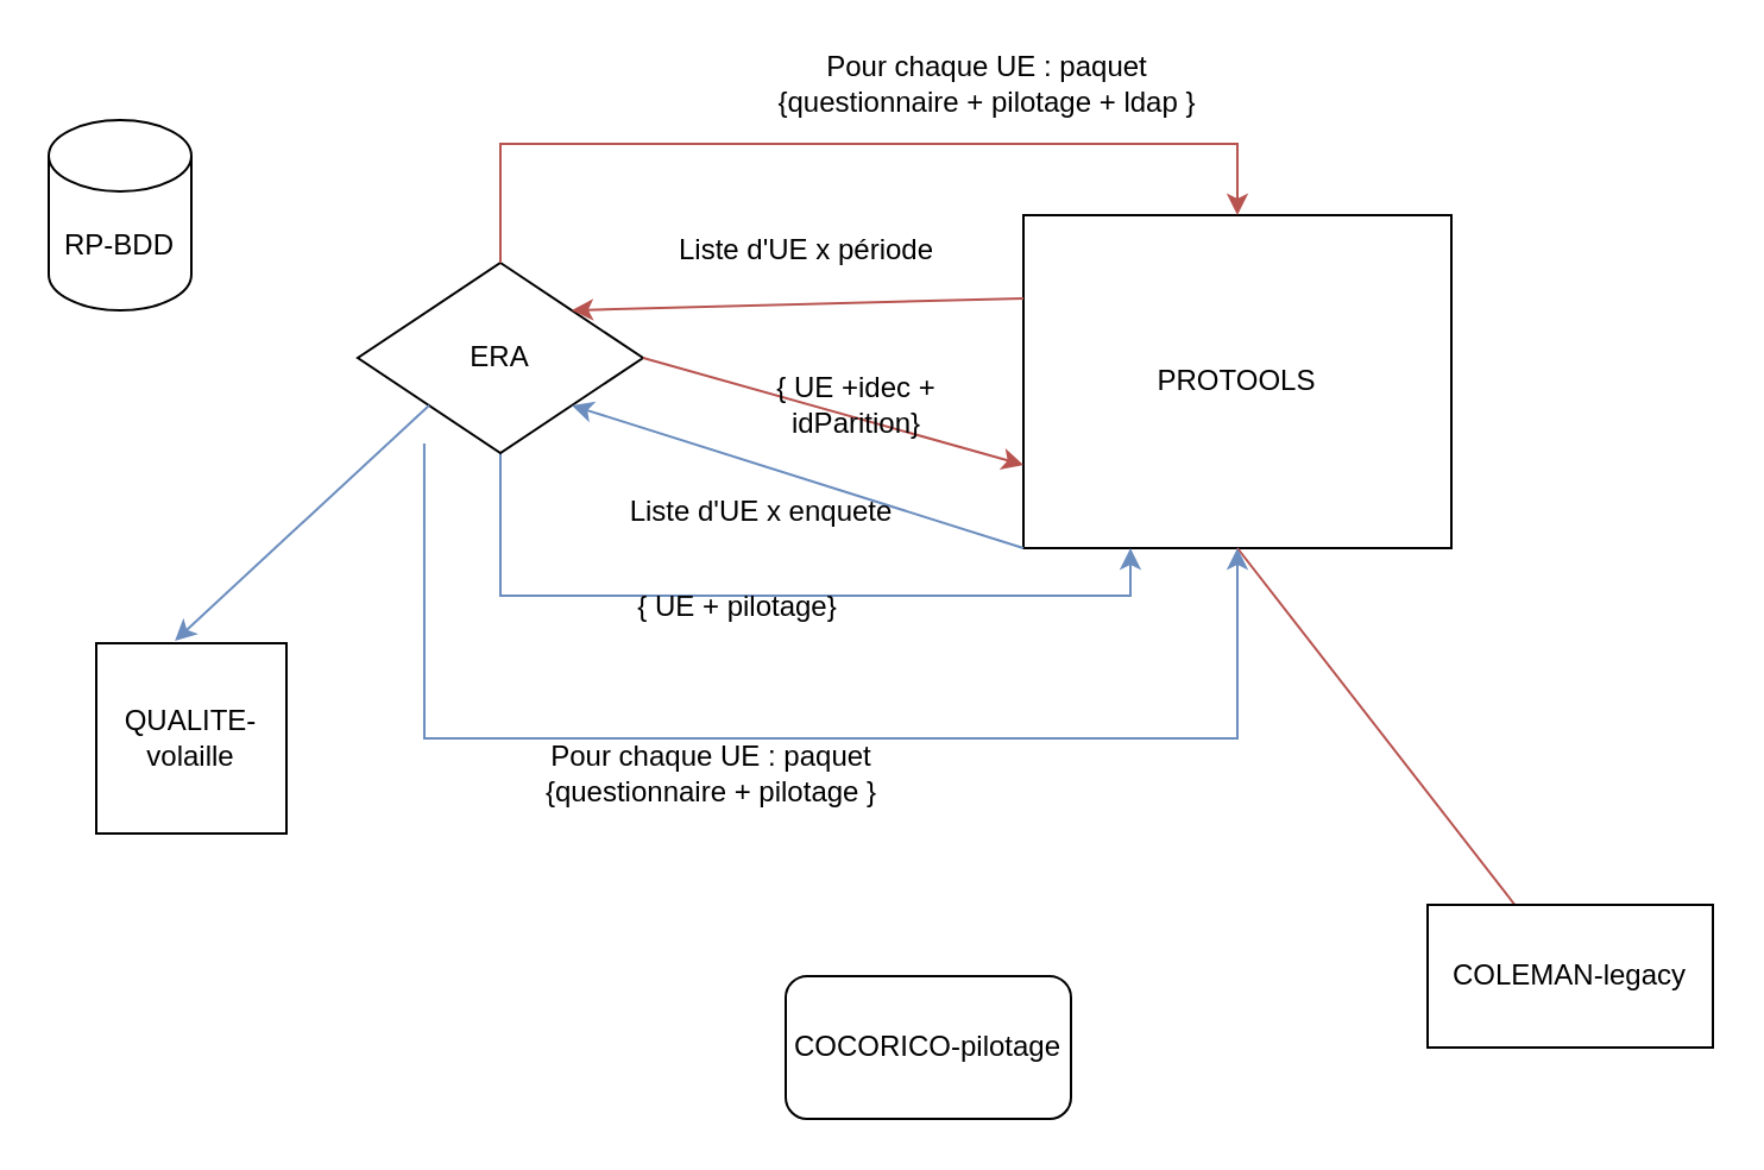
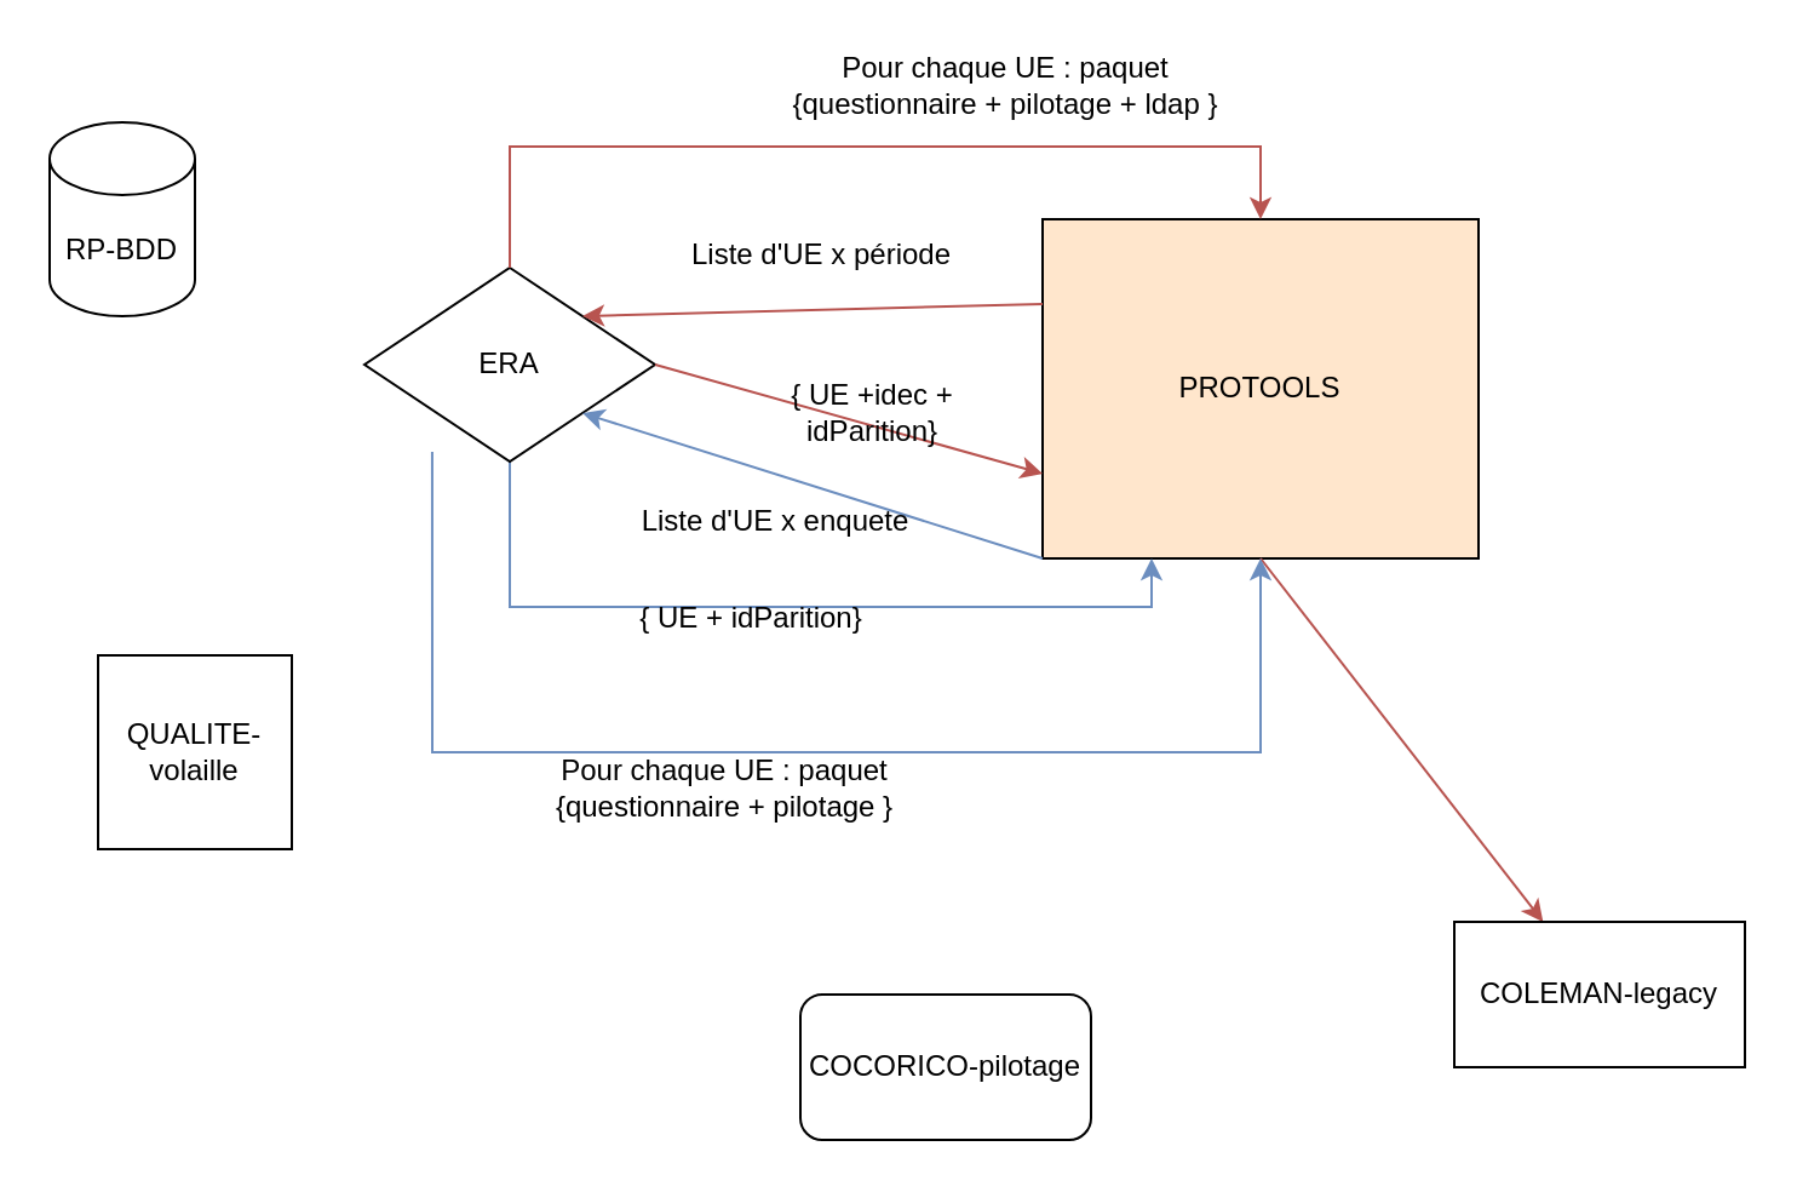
- <mxCell id="2" value="PROTOOLS" style="rounded=0;whiteSpace=wrap;html=1;" parent="1" vertex="1"><mxGeometry x="430" y="90" width="180" height="140" as="geometry" /></mxCell>
+ <mxCell id="2" value="PROTOOLS" style="rounded=0;whiteSpace=wrap;html=1;fillColor=#ffe6cc;" parent="1" vertex="1"><mxGeometry x="430" y="90" width="180" height="140" as="geometry" /></mxCell>
- <mxCell id="11" value="" style="endArrow=classic;html=1;rounded=0;exitX=0;exitY=1;exitDx=0;exitDy=0;entryX=0.413;entryY=-0.012;entryDx=0;entryDy=0;entryPerimeter=0;fillColor=#dae8fc;strokeColor=#6c8ebf;" parent="1" source="4" target="7" edge="1"><mxGeometry width="50" height="50" relative="1" as="geometry"><mxPoint x="370" y="460" as="sourcePoint" /><mxPoint x="420" y="410" as="targetPoint" /></mxGeometry></mxCell>
- <mxCell id="17" value="{ UE + pilotage}" style="text;html=1;strokeColor=none;fillColor=none;align=center;verticalAlign=middle;whiteSpace=wrap;rounded=0;" parent="1" vertex="1"><mxGeometry x="250" y="240" width="120" height="30" as="geometry" /></mxCell>
+ <mxCell id="17" value="{ UE + idParition}" style="text;html=1;strokeColor=none;fillColor=none;align=center;verticalAlign=middle;whiteSpace=wrap;rounded=0;" parent="1" vertex="1"><mxGeometry x="250" y="240" width="120" height="30" as="geometry" /></mxCell>
- <mxCell id="9" value="" style="endArrow=none;html=1;rounded=0;exitX=0.5;exitY=1;exitDx=0;exitDy=0;fillColor=#f8cecc;strokeColor=#b85450;" parent="1" source="2" target="10" edge="1"><mxGeometry width="50" height="50" relative="1" as="geometry"><mxPoint x="370" y="460" as="sourcePoint" /><mxPoint x="660" y="410" as="targetPoint" /></mxGeometry></mxCell>
+ <mxCell id="9" value="" style="endArrow=classic;html=1;rounded=0;exitX=0.5;exitY=1;exitDx=0;exitDy=0;fillColor=#f8cecc;strokeColor=#b85450;" parent="1" source="2" target="10" edge="1"><mxGeometry width="50" height="50" relative="1" as="geometry"><mxPoint x="370" y="460" as="sourcePoint" /><mxPoint x="660" y="410" as="targetPoint" /></mxGeometry></mxCell>
